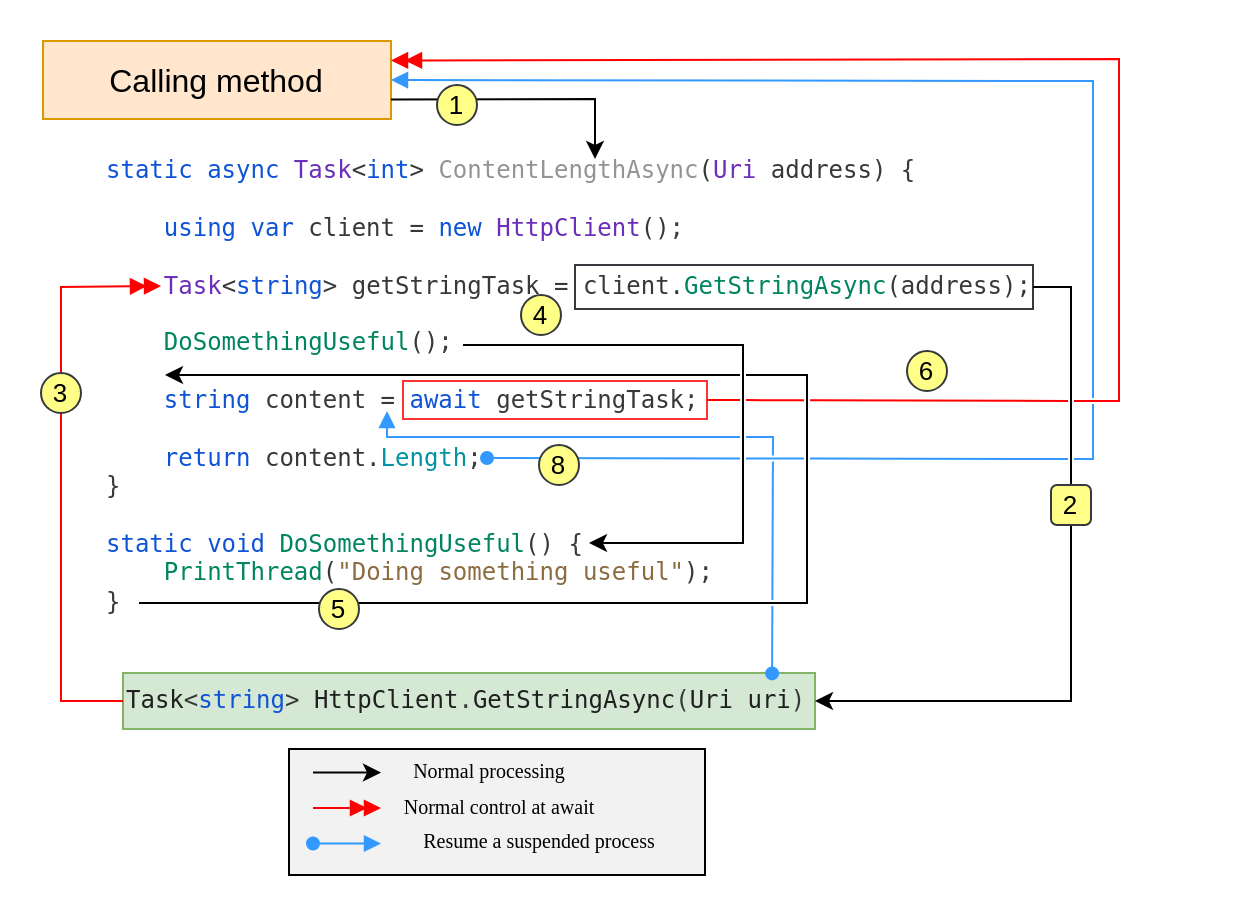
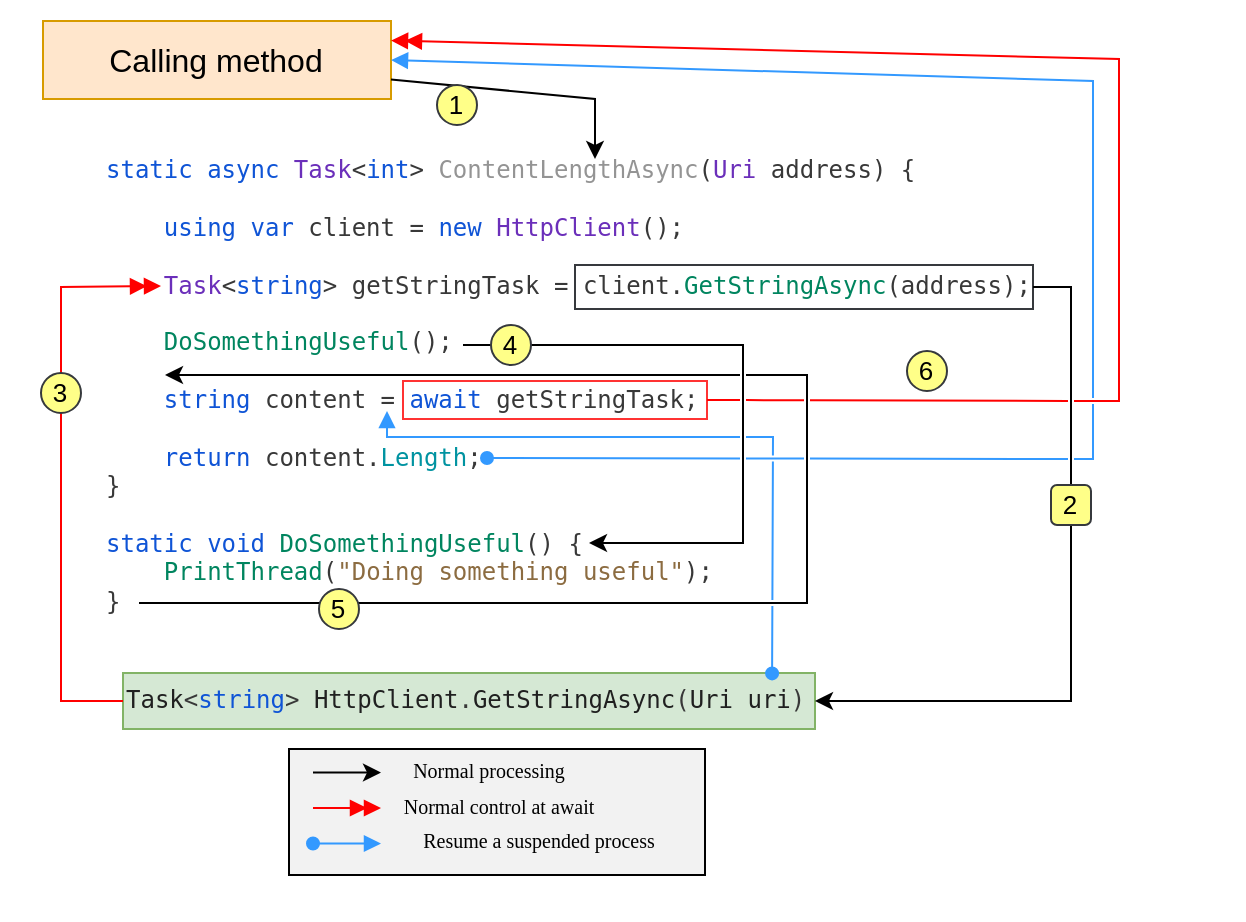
- <mxCell id="3" value="Calling method" style="rounded=0;whiteSpace=wrap;html=1;fontSize=16;fillColor=#ffe6cc;strokeColor=#d79b00;" parent="1" vertex="1"><mxGeometry x="21" y="20" width="174" height="39" as="geometry" /></mxCell>
+ <mxCell id="3" value="Calling method" style="rounded=0;whiteSpace=wrap;html=1;fontSize=16;fillColor=#ffe6cc;strokeColor=#d79b00;" parent="1" vertex="1"><mxGeometry x="21" y="10" width="174" height="39" as="geometry" /></mxCell>
- <mxCell id="17" value="4" style="ellipse;whiteSpace=wrap;html=1;aspect=fixed;fontSize=13;fillColor=#ffff88;strokeColor=#36393d;verticalAlign=middle;" parent="1" vertex="1"><mxGeometry x="260" y="147" width="20" height="20" as="geometry" /></mxCell>
+ <mxCell id="17" value="4" style="ellipse;whiteSpace=wrap;html=1;aspect=fixed;fontSize=13;fillColor=#ffff88;strokeColor=#36393d;verticalAlign=middle;" parent="1" vertex="1"><mxGeometry x="245" y="162" width="20" height="20" as="geometry" /></mxCell>
- <mxCell id="29" value="8" style="ellipse;whiteSpace=wrap;html=1;aspect=fixed;fontSize=13;fillColor=#ffff88;strokeColor=#36393d;verticalAlign=middle;" parent="1" vertex="1"><mxGeometry x="269" y="222" width="20" height="20" as="geometry" /></mxCell>
